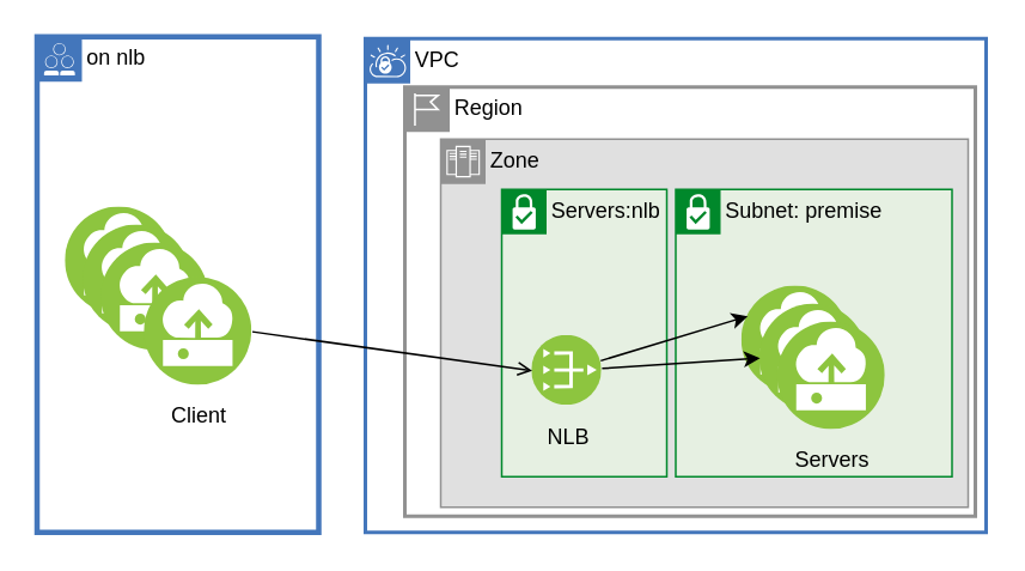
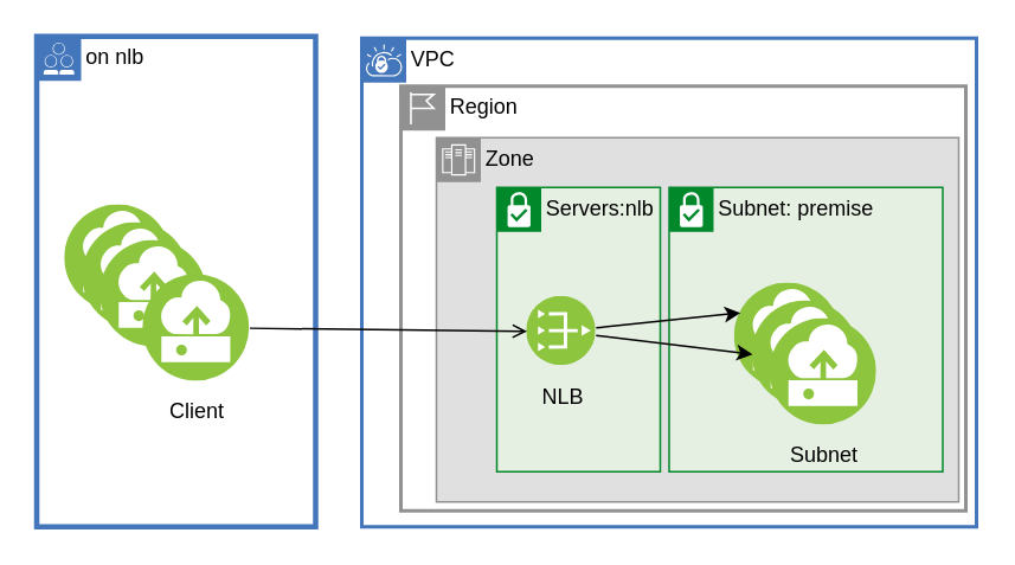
- <mxCell id="8" value="NLB" style="aspect=fixed;perimeter=ellipsePerimeter;html=1;align=center;shadow=0;dashed=0;fontColor=#000000;fontSize=12;spacingTop=3;image;image=img/lib/ibm/vpc/PublicGateway.svg;labelBackgroundColor=none;" parent="4" vertex="1"><mxGeometry x="71" y="138.5" width="39" height="39" as="geometry" /></mxCell>
+ <mxCell id="8" value="NLB" style="aspect=fixed;perimeter=ellipsePerimeter;html=1;align=center;shadow=0;dashed=0;fontColor=#000000;fontSize=12;spacingTop=3;image;image=img/lib/ibm/vpc/PublicGateway.svg;labelBackgroundColor=none;" parent="4" vertex="1"><mxGeometry x="71" y="118.5" width="39" height="39" as="geometry" /></mxCell>
- <mxCell id="13" value="Servers" style="aspect=fixed;perimeter=ellipsePerimeter;html=1;align=center;shadow=0;dashed=0;fontColor=#000000;fontSize=12;spacingTop=3;image;image=img/lib/ibm/vpc/Instance.svg;labelBackgroundColor=none;" parent="4" vertex="1"><mxGeometry x="208" y="131" width="60" height="60" as="geometry" /></mxCell>
+ <mxCell id="13" value="Subnet" style="aspect=fixed;perimeter=ellipsePerimeter;html=1;align=center;shadow=0;dashed=0;fontColor=#000000;fontSize=12;spacingTop=3;image;image=img/lib/ibm/vpc/Instance.svg;labelBackgroundColor=none;" parent="4" vertex="1"><mxGeometry x="208" y="131" width="60" height="60" as="geometry" /></mxCell>
